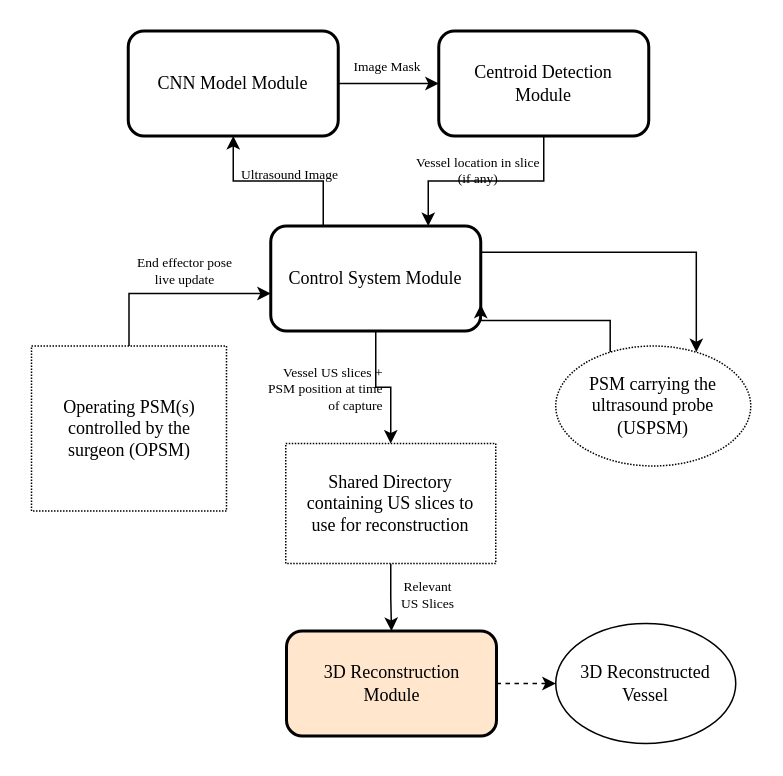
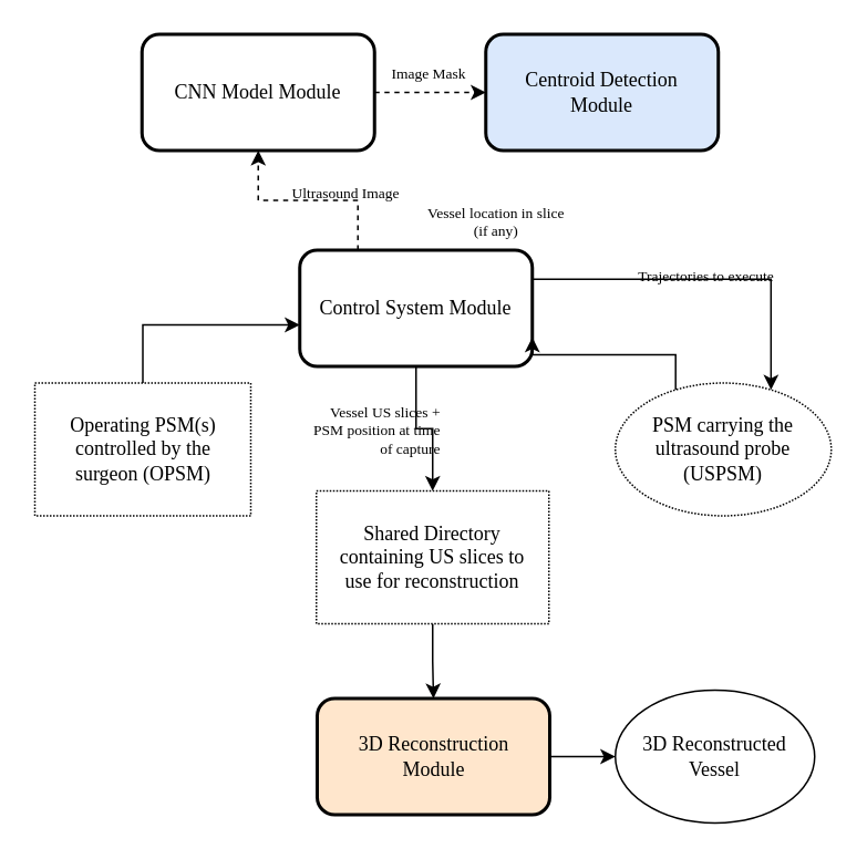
- <mxCell id="8" style="edgeStyle=orthogonalEdgeStyle;rounded=0;orthogonalLoop=1;jettySize=auto;html=1;exitX=1;exitY=0.5;exitDx=0;exitDy=0;fontFamily=Times New Roman;fontSize=9;strokeWidth=1;" edge="1" parent="1" source="9" target="11"><mxGeometry relative="1" as="geometry" /></mxCell>
+ <mxCell id="8" style="edgeStyle=orthogonalEdgeStyle;rounded=0;orthogonalLoop=1;jettySize=auto;html=1;exitX=1;exitY=0.5;exitDx=0;exitDy=0;fontFamily=Times New Roman;fontSize=9;strokeWidth=1;dashed=1;" edge="1" parent="1" source="9" target="11"><mxGeometry relative="1" as="geometry" /></mxCell>
- <mxCell id="11" value="Centroid Detection Module" style="rounded=1;whiteSpace=wrap;html=1;fontFamily=Times New Roman;strokeWidth=2;spacingLeft=5;spacingRight=5;" vertex="1" parent="1"><mxGeometry x="292" y="20" width="140" height="70" as="geometry" /></mxCell>
+ <mxCell id="11" value="Centroid Detection Module" style="rounded=1;whiteSpace=wrap;html=1;fontFamily=Times New Roman;strokeWidth=2;spacingLeft=5;spacingRight=5;fillColor=#dae8fc;" vertex="1" parent="1"><mxGeometry x="292" y="20" width="140" height="70" as="geometry" /></mxCell>
- <mxCell id="19" value="Vessel location in slice (if any)" style="text;html=1;align=center;verticalAlign=middle;whiteSpace=wrap;rounded=0;dashed=1;dashPattern=1 2;fontFamily=Times New Roman;fontSize=9;" vertex="1" parent="1"><mxGeometry x="275" y="103" width="87" height="20" as="geometry" /></mxCell>
+ <mxCell id="19" value="Vessel location in slice (if any)" style="text;html=1;align=center;verticalAlign=middle;whiteSpace=wrap;rounded=0;dashed=1;dashPattern=1 2;fontFamily=Times New Roman;fontSize=9;" vertex="1" parent="1"><mxGeometry x="255" y="123" width="87" height="20" as="geometry" /></mxCell>
- <mxCell id="18" value="Ultrasound Image" style="text;html=1;align=center;verticalAlign=middle;whiteSpace=wrap;rounded=0;dashed=1;dashPattern=1 2;fontFamily=Times New Roman;fontSize=9;" vertex="1" parent="1"><mxGeometry x="158" y="106" width="70" height="20" as="geometry" /></mxCell>
+ <mxCell id="18" value="Ultrasound Image" style="text;html=1;align=center;verticalAlign=middle;whiteSpace=wrap;rounded=0;dashed=1;dashPattern=1 2;fontFamily=Times New Roman;fontSize=9;" vertex="1" parent="1"><mxGeometry x="173" y="106" width="70" height="20" as="geometry" /></mxCell>
- <mxCell id="3" style="edgeStyle=orthogonalEdgeStyle;rounded=0;orthogonalLoop=1;jettySize=auto;html=1;exitX=0.25;exitY=0;exitDx=0;exitDy=0;fontFamily=Times New Roman;fontSize=9;strokeWidth=1;" edge="1" parent="1" source="5" target="9"><mxGeometry relative="1" as="geometry" /></mxCell>
+ <mxCell id="3" style="edgeStyle=orthogonalEdgeStyle;rounded=0;orthogonalLoop=1;jettySize=auto;html=1;exitX=0.25;exitY=0;exitDx=0;exitDy=0;fontFamily=Times New Roman;fontSize=9;strokeWidth=1;dashed=1;" edge="1" parent="1" source="5" target="9"><mxGeometry relative="1" as="geometry" /></mxCell>
- <mxCell id="10" style="edgeStyle=orthogonalEdgeStyle;rounded=0;orthogonalLoop=1;jettySize=auto;html=1;entryX=0.75;entryY=0;entryDx=0;entryDy=0;fontFamily=Times New Roman;fontSize=9;strokeWidth=1;" edge="1" parent="1" source="11" target="5"><mxGeometry relative="1" as="geometry" /></mxCell>
+ <mxCell id="25" value="Trajectories to execute" style="text;html=1;align=center;verticalAlign=middle;whiteSpace=wrap;rounded=0;dashed=1;dashPattern=1 2;fontFamily=Times New Roman;fontSize=9;" vertex="1" parent="1"><mxGeometry x="381" y="156" width="88" height="20" as="geometry" /></mxCell>
- <mxCell id="20" value="End effector pose live update" style="text;html=1;align=center;verticalAlign=middle;whiteSpace=wrap;rounded=0;dashed=1;dashPattern=1 2;fontFamily=Times New Roman;fontSize=9;" vertex="1" parent="1"><mxGeometry x="88" y="170" width="70" height="20" as="geometry" /></mxCell>
- <mxCell id="21" value="Vessel US slices + &lt;br&gt;PSM position at time of capture" style="text;html=1;align=right;verticalAlign=middle;whiteSpace=wrap;rounded=0;dashed=1;dashPattern=1 2;fontFamily=Times New Roman;fontSize=9;" vertex="1" parent="1"><mxGeometry x="177" y="244" width="80" height="30" as="geometry" /></mxCell>
+ <mxCell id="21" value="Vessel US slices + &lt;br&gt;PSM position at time of capture" style="text;html=1;align=right;verticalAlign=middle;whiteSpace=wrap;rounded=0;dashed=1;dashPattern=1 2;fontFamily=Times New Roman;fontSize=9;" vertex="1" parent="1"><mxGeometry x="187" y="244" width="80" height="30" as="geometry" /></mxCell>
- <mxCell id="15" value="Operating PSM(s) controlled by the surgeon (OPSM)" style="rounded=0;whiteSpace=wrap;html=1;fontFamily=Times New Roman;dashed=1;dashPattern=1 1;spacingLeft=5;spacingRight=5;" vertex="1" parent="1"><mxGeometry x="20.5" y="230" width="130" height="110" as="geometry" /></mxCell>
+ <mxCell id="15" value="Operating PSM(s) controlled by the surgeon (OPSM)" style="rounded=0;whiteSpace=wrap;html=1;fontFamily=Times New Roman;dashed=1;dashPattern=1 1;spacingLeft=5;spacingRight=5;" vertex="1" parent="1"><mxGeometry x="20.5" y="230" width="130" height="80" as="geometry" /></mxCell>
- <mxCell id="24" value="Relevant &lt;br&gt;US Slices" style="text;html=1;align=center;verticalAlign=middle;whiteSpace=wrap;rounded=0;dashed=1;dashPattern=1 2;fontFamily=Times New Roman;fontSize=9;" vertex="1" parent="1"><mxGeometry x="260" y="386" width="50" height="20" as="geometry" /></mxCell>
- <mxCell id="12" style="edgeStyle=orthogonalEdgeStyle;rounded=0;orthogonalLoop=1;jettySize=auto;html=1;fontFamily=Times New Roman;fontSize=9;strokeWidth=1;dashed=1;" edge="1" parent="1" source="13" target="22"><mxGeometry relative="1" as="geometry" /></mxCell>
+ <mxCell id="12" style="edgeStyle=orthogonalEdgeStyle;rounded=0;orthogonalLoop=1;jettySize=auto;html=1;fontFamily=Times New Roman;fontSize=9;strokeWidth=1;" edge="1" parent="1" source="13" target="22"><mxGeometry relative="1" as="geometry" /></mxCell>
